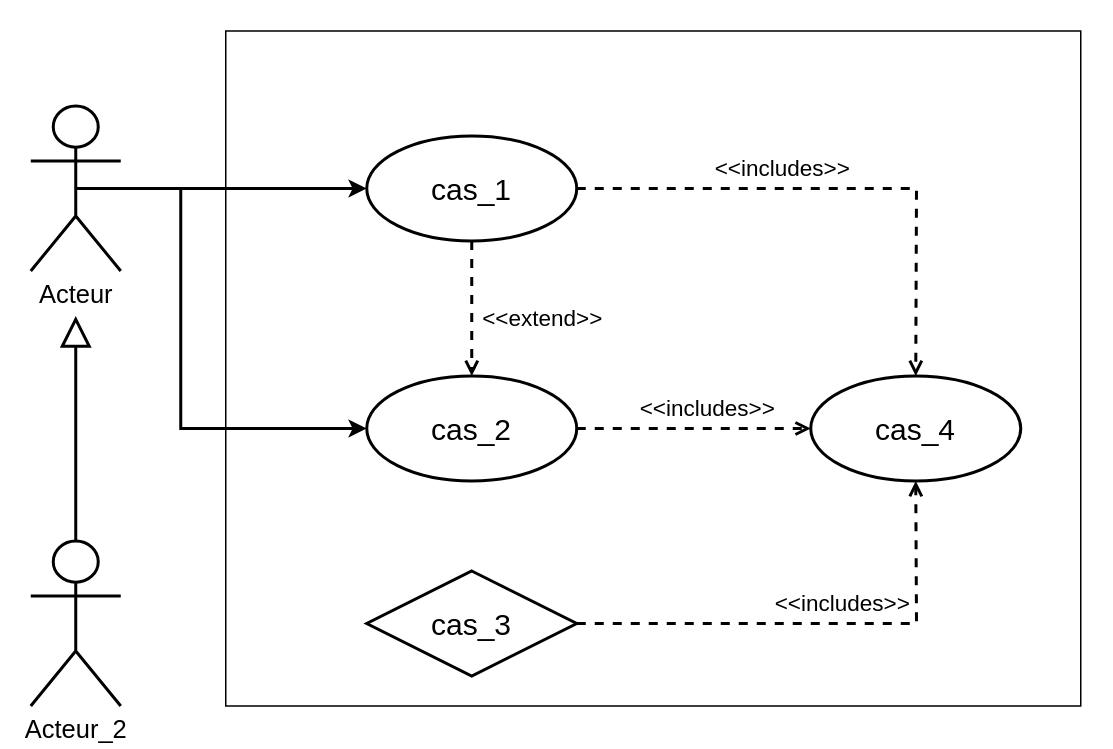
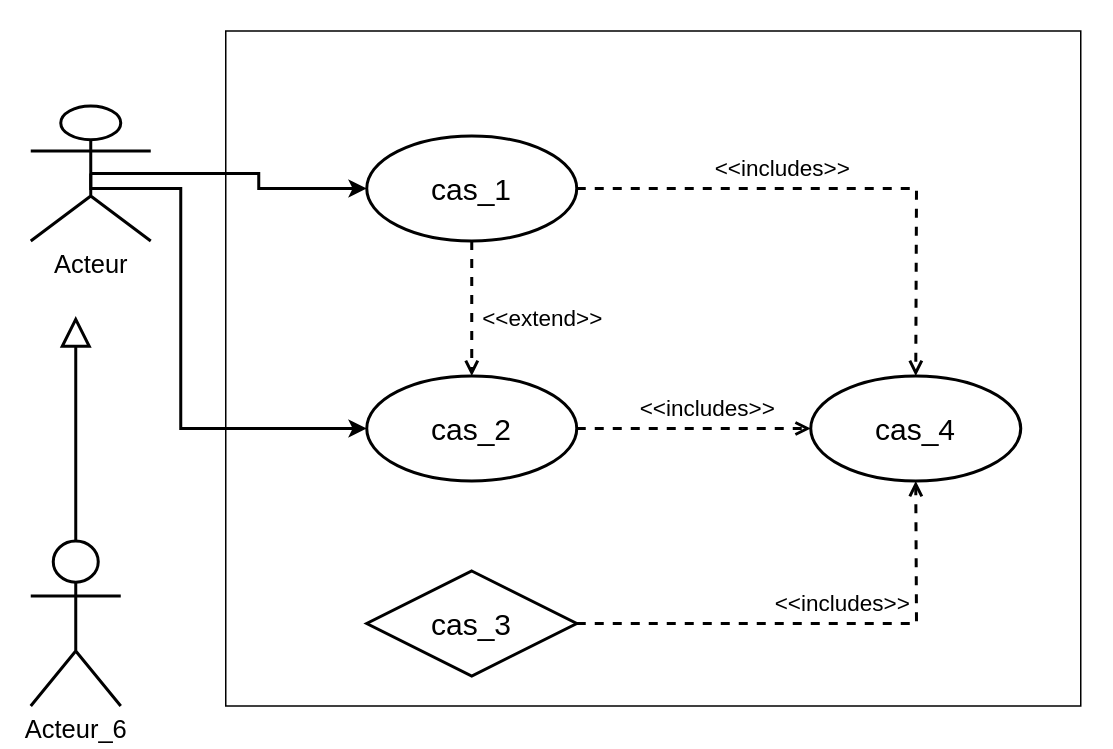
- <mxCell id="17" value="&lt;font style=&quot;font-size: 17px;&quot;&gt;Acteur&lt;/font&gt;" style="shape=umlActor;verticalLabelPosition=bottom;verticalAlign=top;html=1;strokeWidth=2;" vertex="1" parent="1"><mxGeometry x="20" y="70" width="60" height="110" as="geometry" /></mxCell>
+ <mxCell id="17" value="&lt;font style=&quot;font-size: 17px;&quot;&gt;Acteur&lt;/font&gt;" style="shape=umlActor;verticalLabelPosition=bottom;verticalAlign=top;html=1;strokeWidth=2;" vertex="1" parent="1"><mxGeometry x="20" y="70" width="80" height="90" as="geometry" /></mxCell>
- <mxCell id="19" value="&lt;font style=&quot;font-size: 17px;&quot;&gt;Acteur_2&lt;/font&gt;" style="shape=umlActor;verticalLabelPosition=bottom;verticalAlign=top;html=1;strokeWidth=2;" vertex="1" parent="1"><mxGeometry x="20" y="360" width="60" height="110" as="geometry" /></mxCell>
+ <mxCell id="19" value="&lt;font style=&quot;font-size: 17px;&quot;&gt;Acteur_6&lt;/font&gt;" style="shape=umlActor;verticalLabelPosition=bottom;verticalAlign=top;html=1;strokeWidth=2;" vertex="1" parent="1"><mxGeometry x="20" y="360" width="60" height="110" as="geometry" /></mxCell>
